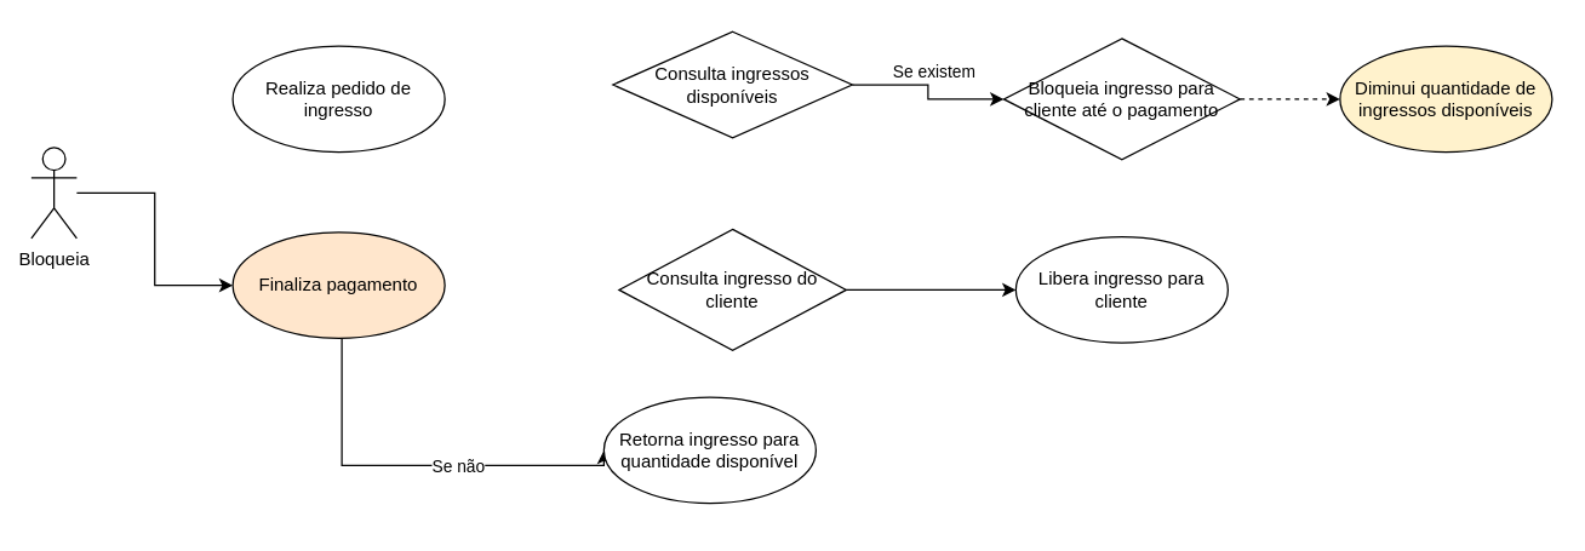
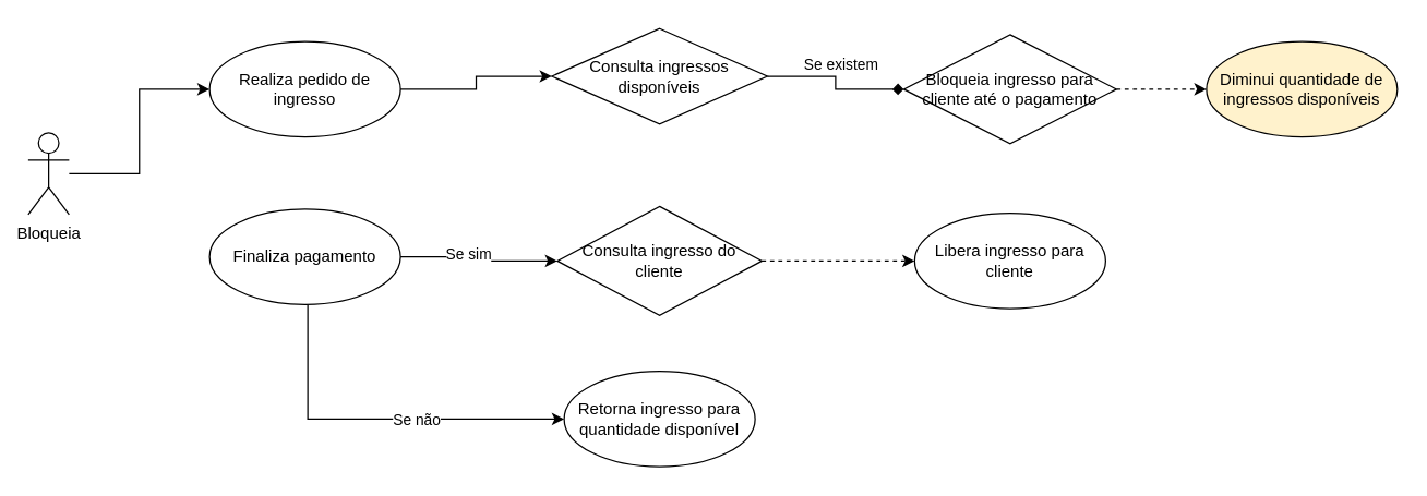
+ <mxCell id="5" value="" style="edgeStyle=orthogonalEdgeStyle;rounded=0;orthogonalLoop=1;jettySize=auto;html=1;" edge="1" parent="1" source="6" target="9"><mxGeometry relative="1" as="geometry" /></mxCell>
- <mxCell id="7" value="" style="edgeStyle=orthogonalEdgeStyle;rounded=0;orthogonalLoop=1;jettySize=auto;html=1;" edge="1" parent="1" source="9" target="20"><mxGeometry relative="1" as="geometry" /></mxCell>
+ <mxCell id="7" value="" style="edgeStyle=orthogonalEdgeStyle;rounded=0;orthogonalLoop=1;jettySize=auto;html=1;endArrow=diamond;" edge="1" parent="1" source="9" target="20"><mxGeometry relative="1" as="geometry" /></mxCell>
+ <mxCell id="2" style="edgeStyle=orthogonalEdgeStyle;rounded=0;orthogonalLoop=1;jettySize=auto;html=1;" edge="1" parent="1" source="4" target="6"><mxGeometry relative="1" as="geometry" /></mxCell>
- <mxCell id="3" style="edgeStyle=orthogonalEdgeStyle;rounded=0;orthogonalLoop=1;jettySize=auto;html=1;entryX=0;entryY=0.5;entryDx=0;entryDy=0;" edge="1" parent="1" source="4" target="15"><mxGeometry relative="1" as="geometry" /></mxCell>
- <mxCell id="15" value="Finaliza pagamento" style="ellipse;whiteSpace=wrap;html=1;fillColor=#ffe6cc;" vertex="1" parent="1"><mxGeometry x="153" y="153" width="140" height="70" as="geometry" /></mxCell>
+ <mxCell id="15" value="Finaliza pagamento" style="ellipse;whiteSpace=wrap;html=1;" vertex="1" parent="1"><mxGeometry x="153" y="153" width="140" height="70" as="geometry" /></mxCell>
+ <mxCell id="11" value="" style="edgeStyle=orthogonalEdgeStyle;rounded=0;orthogonalLoop=1;jettySize=auto;html=1;" edge="1" parent="1" source="15" target="17"><mxGeometry relative="1" as="geometry" /></mxCell>
+ <mxCell id="12" value="Se sim" style="edgeLabel;html=1;align=center;verticalAlign=middle;resizable=0;points=[];" vertex="1" connectable="0" parent="11"><mxGeometry x="-0.174" y="3" relative="1" as="geometry"><mxPoint as="offset" /></mxGeometry></mxCell>
- <mxCell id="16" style="edgeStyle=orthogonalEdgeStyle;rounded=0;orthogonalLoop=1;jettySize=auto;html=1;" edge="1" parent="1" source="17" target="18"><mxGeometry relative="1" as="geometry" /></mxCell>
+ <mxCell id="16" style="edgeStyle=orthogonalEdgeStyle;rounded=0;orthogonalLoop=1;jettySize=auto;html=1;dashed=1;" edge="1" parent="1" source="17" target="18"><mxGeometry relative="1" as="geometry" /></mxCell>
- <mxCell id="21" value="Retorna ingresso para quantidade disponível" style="ellipse;whiteSpace=wrap;html=1;" vertex="1" parent="1"><mxGeometry x="398" y="262" width="140" height="70" as="geometry" /></mxCell>
+ <mxCell id="21" value="Retorna ingresso para quantidade disponível" style="ellipse;whiteSpace=wrap;html=1;" vertex="1" parent="1"><mxGeometry x="413" y="272" width="140" height="70" as="geometry" /></mxCell>
